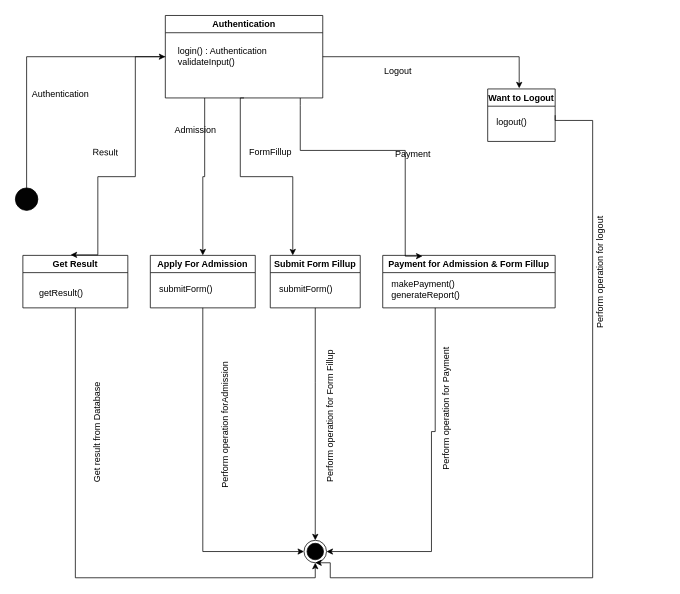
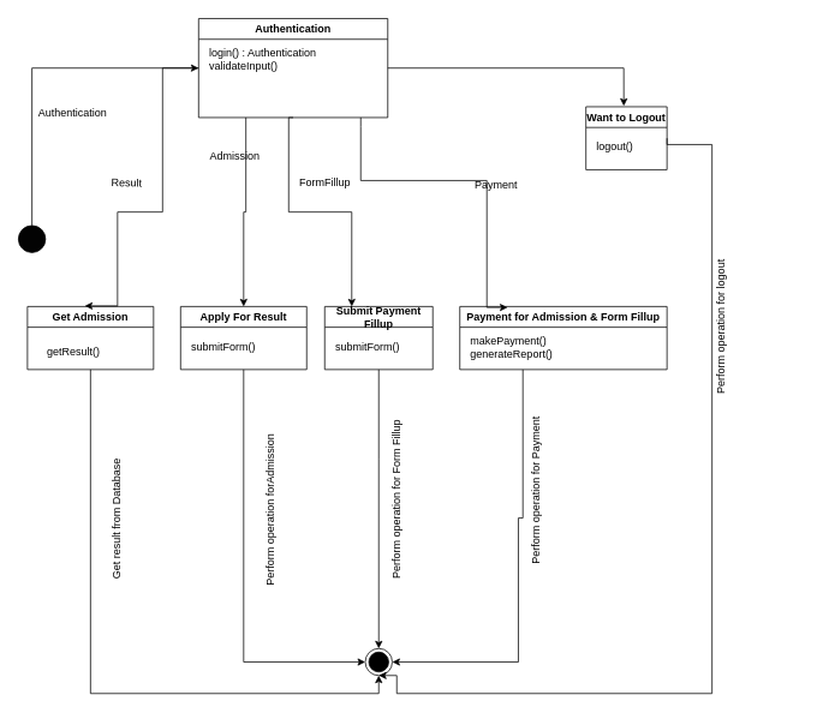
- <mxCell id="5" value="login() : Authentication&lt;div&gt;validateInput()&lt;/div&gt;" style="text;html=1;align=left;verticalAlign=middle;resizable=0;points=[];autosize=1;strokeColor=none;fillColor=none;" vertex="1" parent="4"><mxGeometry x="15" y="35" width="140" height="40" as="geometry" /></mxCell>
+ <mxCell id="5" value="login() : Authentication&lt;div&gt;validateInput()&lt;/div&gt;" style="text;html=1;align=left;verticalAlign=middle;resizable=0;points=[];autosize=1;strokeColor=none;fillColor=none;" vertex="1" parent="4"><mxGeometry x="10" y="25" width="140" height="40" as="geometry" /></mxCell>
- <mxCell id="32" value="Logout" style="text;html=1;align=center;verticalAlign=middle;resizable=0;points=[];autosize=1;strokeColor=none;fillColor=none;" vertex="1" parent="1"><mxGeometry x="500" y="80" width="60" height="30" as="geometry" /></mxCell>
- <mxCell id="10" value="Get Result" style="swimlane;whiteSpace=wrap;html=1;startSize=23;" vertex="1" parent="1"><mxGeometry x="30" y="340" width="140" height="70" as="geometry" /></mxCell>
+ <mxCell id="10" value="Get Admission" style="swimlane;whiteSpace=wrap;html=1;startSize=23;" vertex="1" parent="1"><mxGeometry x="30" y="340" width="140" height="70" as="geometry" /></mxCell>
- <mxCell id="15" value="Apply For Admission" style="swimlane;whiteSpace=wrap;html=1;startSize=23;" vertex="1" parent="1"><mxGeometry x="200" y="340" width="140" height="70" as="geometry" /></mxCell>
+ <mxCell id="15" value="Apply For Result" style="swimlane;whiteSpace=wrap;html=1;startSize=23;" vertex="1" parent="1"><mxGeometry x="200" y="340" width="140" height="70" as="geometry" /></mxCell>
- <mxCell id="18" value="Submit Form Fillup" style="swimlane;whiteSpace=wrap;html=1;startSize=23;" vertex="1" parent="1"><mxGeometry x="360" y="340" width="120" height="70" as="geometry" /></mxCell>
+ <mxCell id="18" value="Submit Payment Fillup" style="swimlane;whiteSpace=wrap;html=1;startSize=23;" vertex="1" parent="1"><mxGeometry x="360" y="340" width="120" height="70" as="geometry" /></mxCell>
